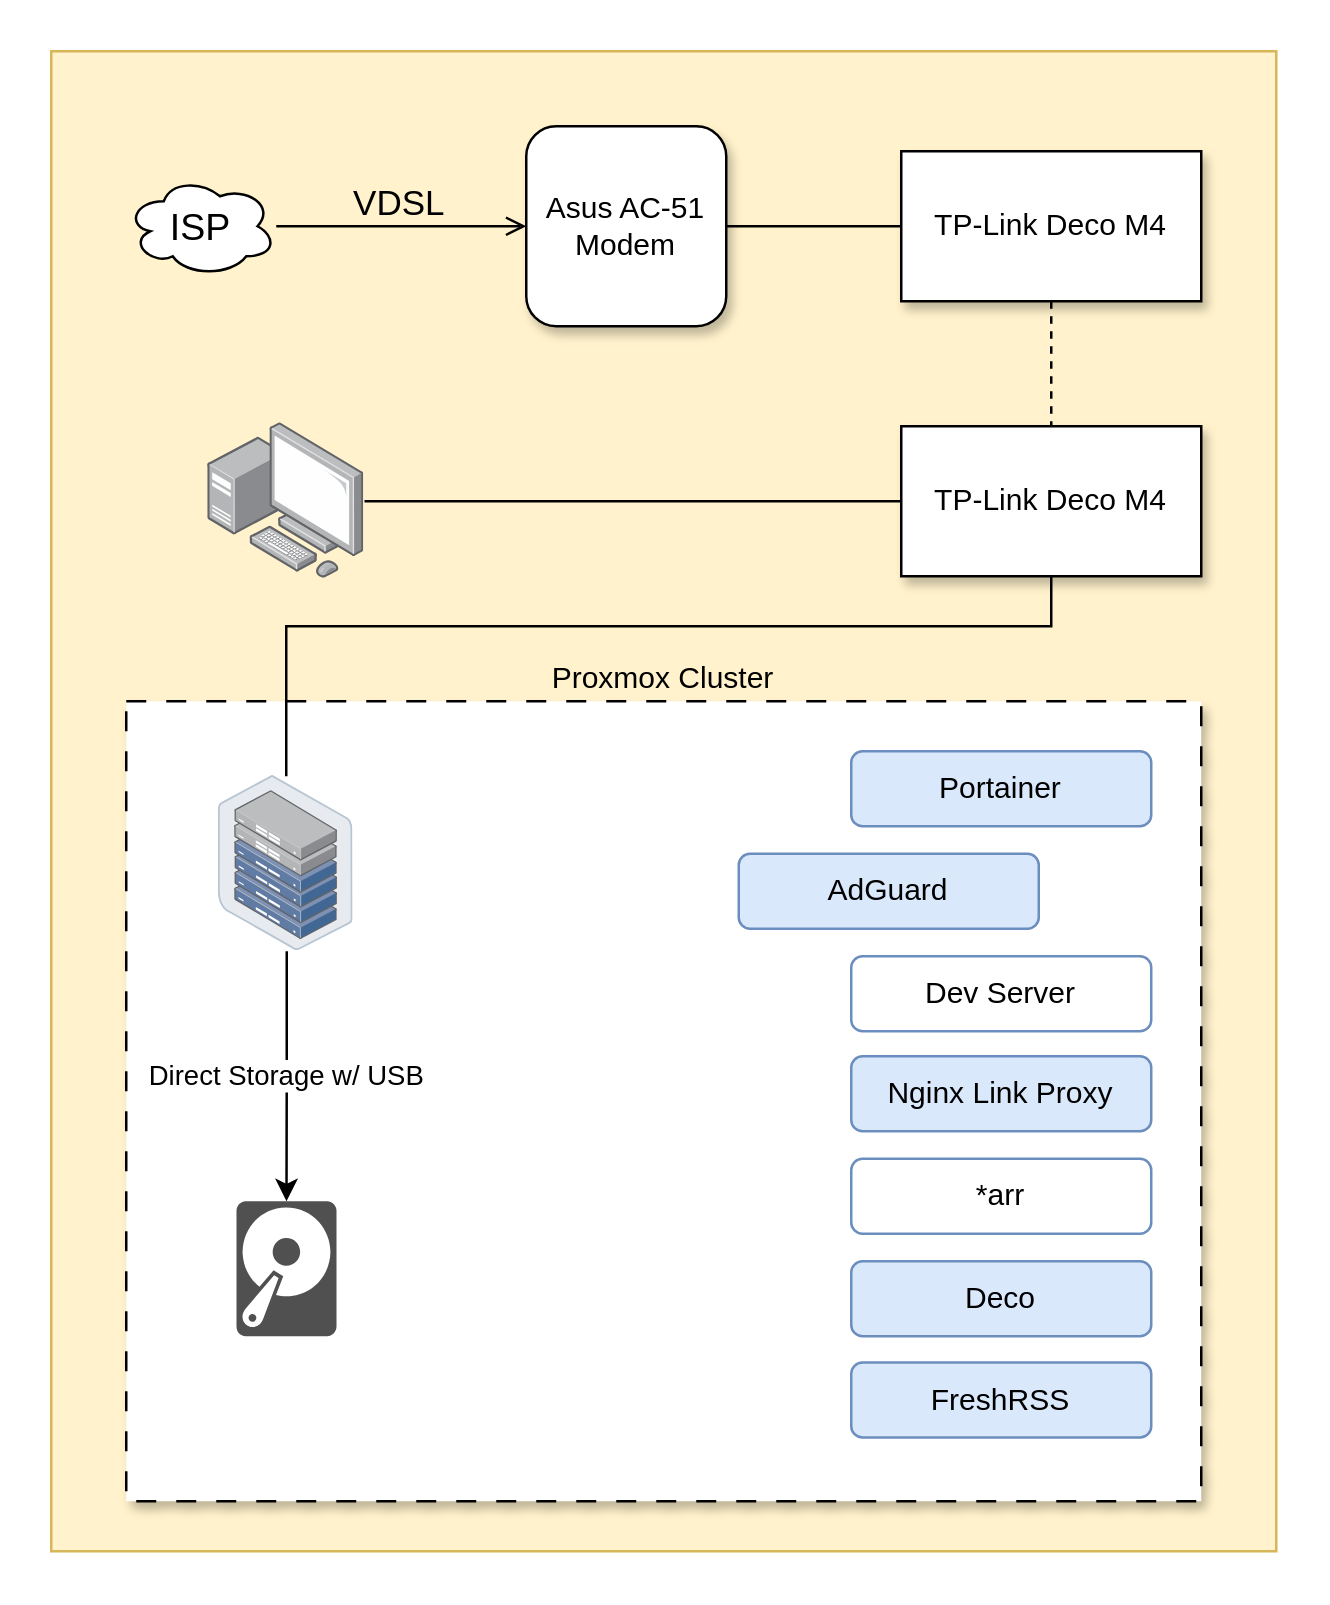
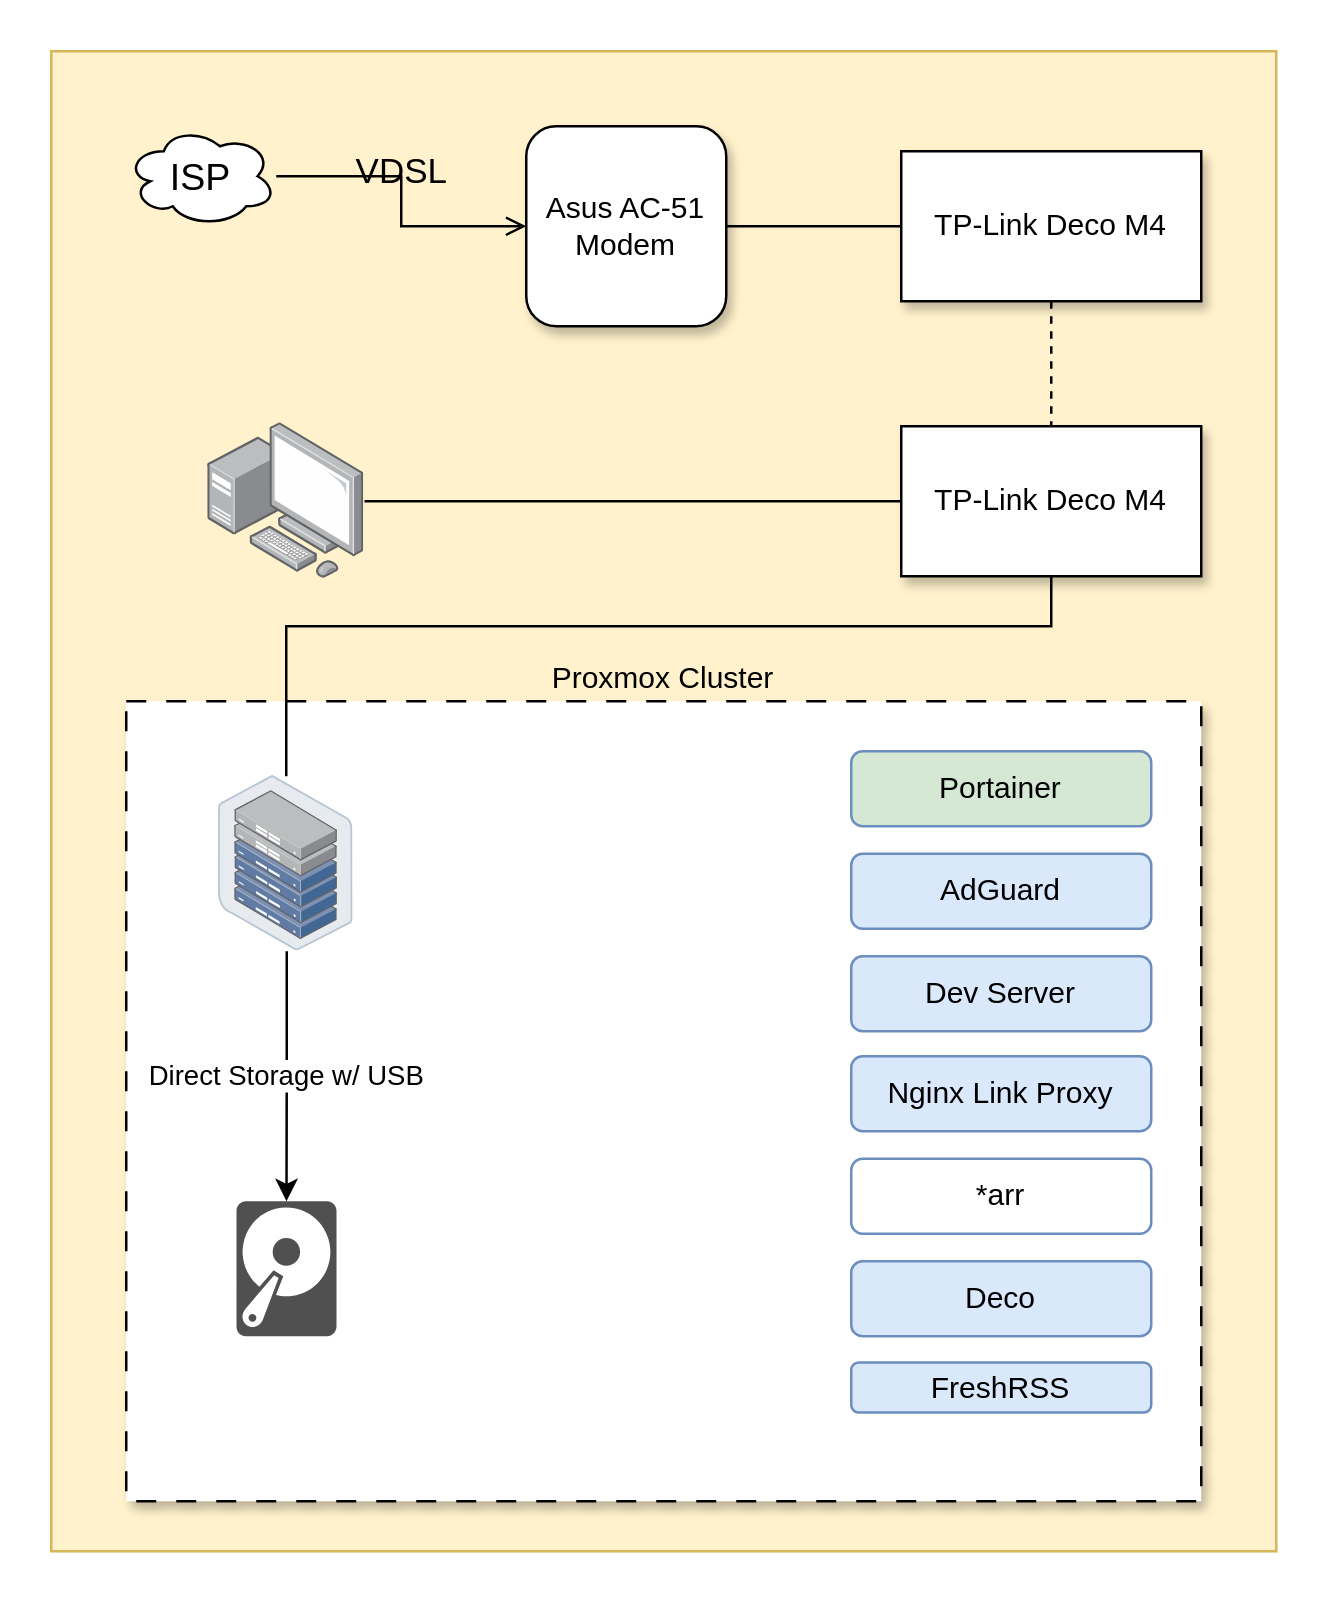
- <mxCell id="5" value="&lt;font style=&quot;font-size: 15px;&quot;&gt;ISP&lt;/font&gt;" style="ellipse;shape=cloud;whiteSpace=wrap;html=1;fillColor=#FFFFFF;fontColor=#000000;" parent="1" vertex="1"><mxGeometry x="50" y="70" width="60" height="40" as="geometry" /></mxCell>
+ <mxCell id="5" value="&lt;font style=&quot;font-size: 15px;&quot;&gt;ISP&lt;/font&gt;" style="ellipse;shape=cloud;whiteSpace=wrap;html=1;fillColor=#FFFFFF;fontColor=#000000;" parent="1" vertex="1"><mxGeometry x="50" y="50" width="60" height="40" as="geometry" /></mxCell>
- <mxCell id="17" value="Portainer" style="rounded=1;whiteSpace=wrap;html=1;fillColor=#dae8fc;strokeColor=#6c8ebf;" parent="1" vertex="1"><mxGeometry x="340" y="300" width="120" height="30" as="geometry" /></mxCell>
+ <mxCell id="17" value="Portainer" style="rounded=1;whiteSpace=wrap;html=1;fillColor=#d5e8d4;strokeColor=#6c8ebf;" parent="1" vertex="1"><mxGeometry x="340" y="300" width="120" height="30" as="geometry" /></mxCell>
- <mxCell id="18" value="AdGuard" style="rounded=1;whiteSpace=wrap;html=1;fillColor=#dae8fc;strokeColor=#6c8ebf;" parent="1" vertex="1"><mxGeometry x="295" y="341" width="120" height="30" as="geometry" /></mxCell>
+ <mxCell id="18" value="AdGuard" style="rounded=1;whiteSpace=wrap;html=1;fillColor=#dae8fc;strokeColor=#6c8ebf;" parent="1" vertex="1"><mxGeometry x="340" y="341" width="120" height="30" as="geometry" /></mxCell>
- <mxCell id="19" value="Dev Server" style="rounded=1;whiteSpace=wrap;html=1;fillColor=#ffffff;strokeColor=#6c8ebf;" parent="1" vertex="1"><mxGeometry x="340" y="382" width="120" height="30" as="geometry" /></mxCell>
+ <mxCell id="19" value="Dev Server" style="rounded=1;whiteSpace=wrap;html=1;fillColor=#dae8fc;strokeColor=#6c8ebf;" parent="1" vertex="1"><mxGeometry x="340" y="382" width="120" height="30" as="geometry" /></mxCell>
- <mxCell id="24" value="FreshRSS" style="rounded=1;whiteSpace=wrap;html=1;fillColor=#dae8fc;strokeColor=#6c8ebf;" vertex="1" parent="1"><mxGeometry x="340" y="544.5" width="120" height="30" as="geometry" /></mxCell>
+ <mxCell id="24" value="FreshRSS" style="rounded=1;whiteSpace=wrap;html=1;fillColor=#dae8fc;strokeColor=#6c8ebf;" vertex="1" parent="1"><mxGeometry x="340" y="544.5" width="120" height="20" as="geometry" /></mxCell>
